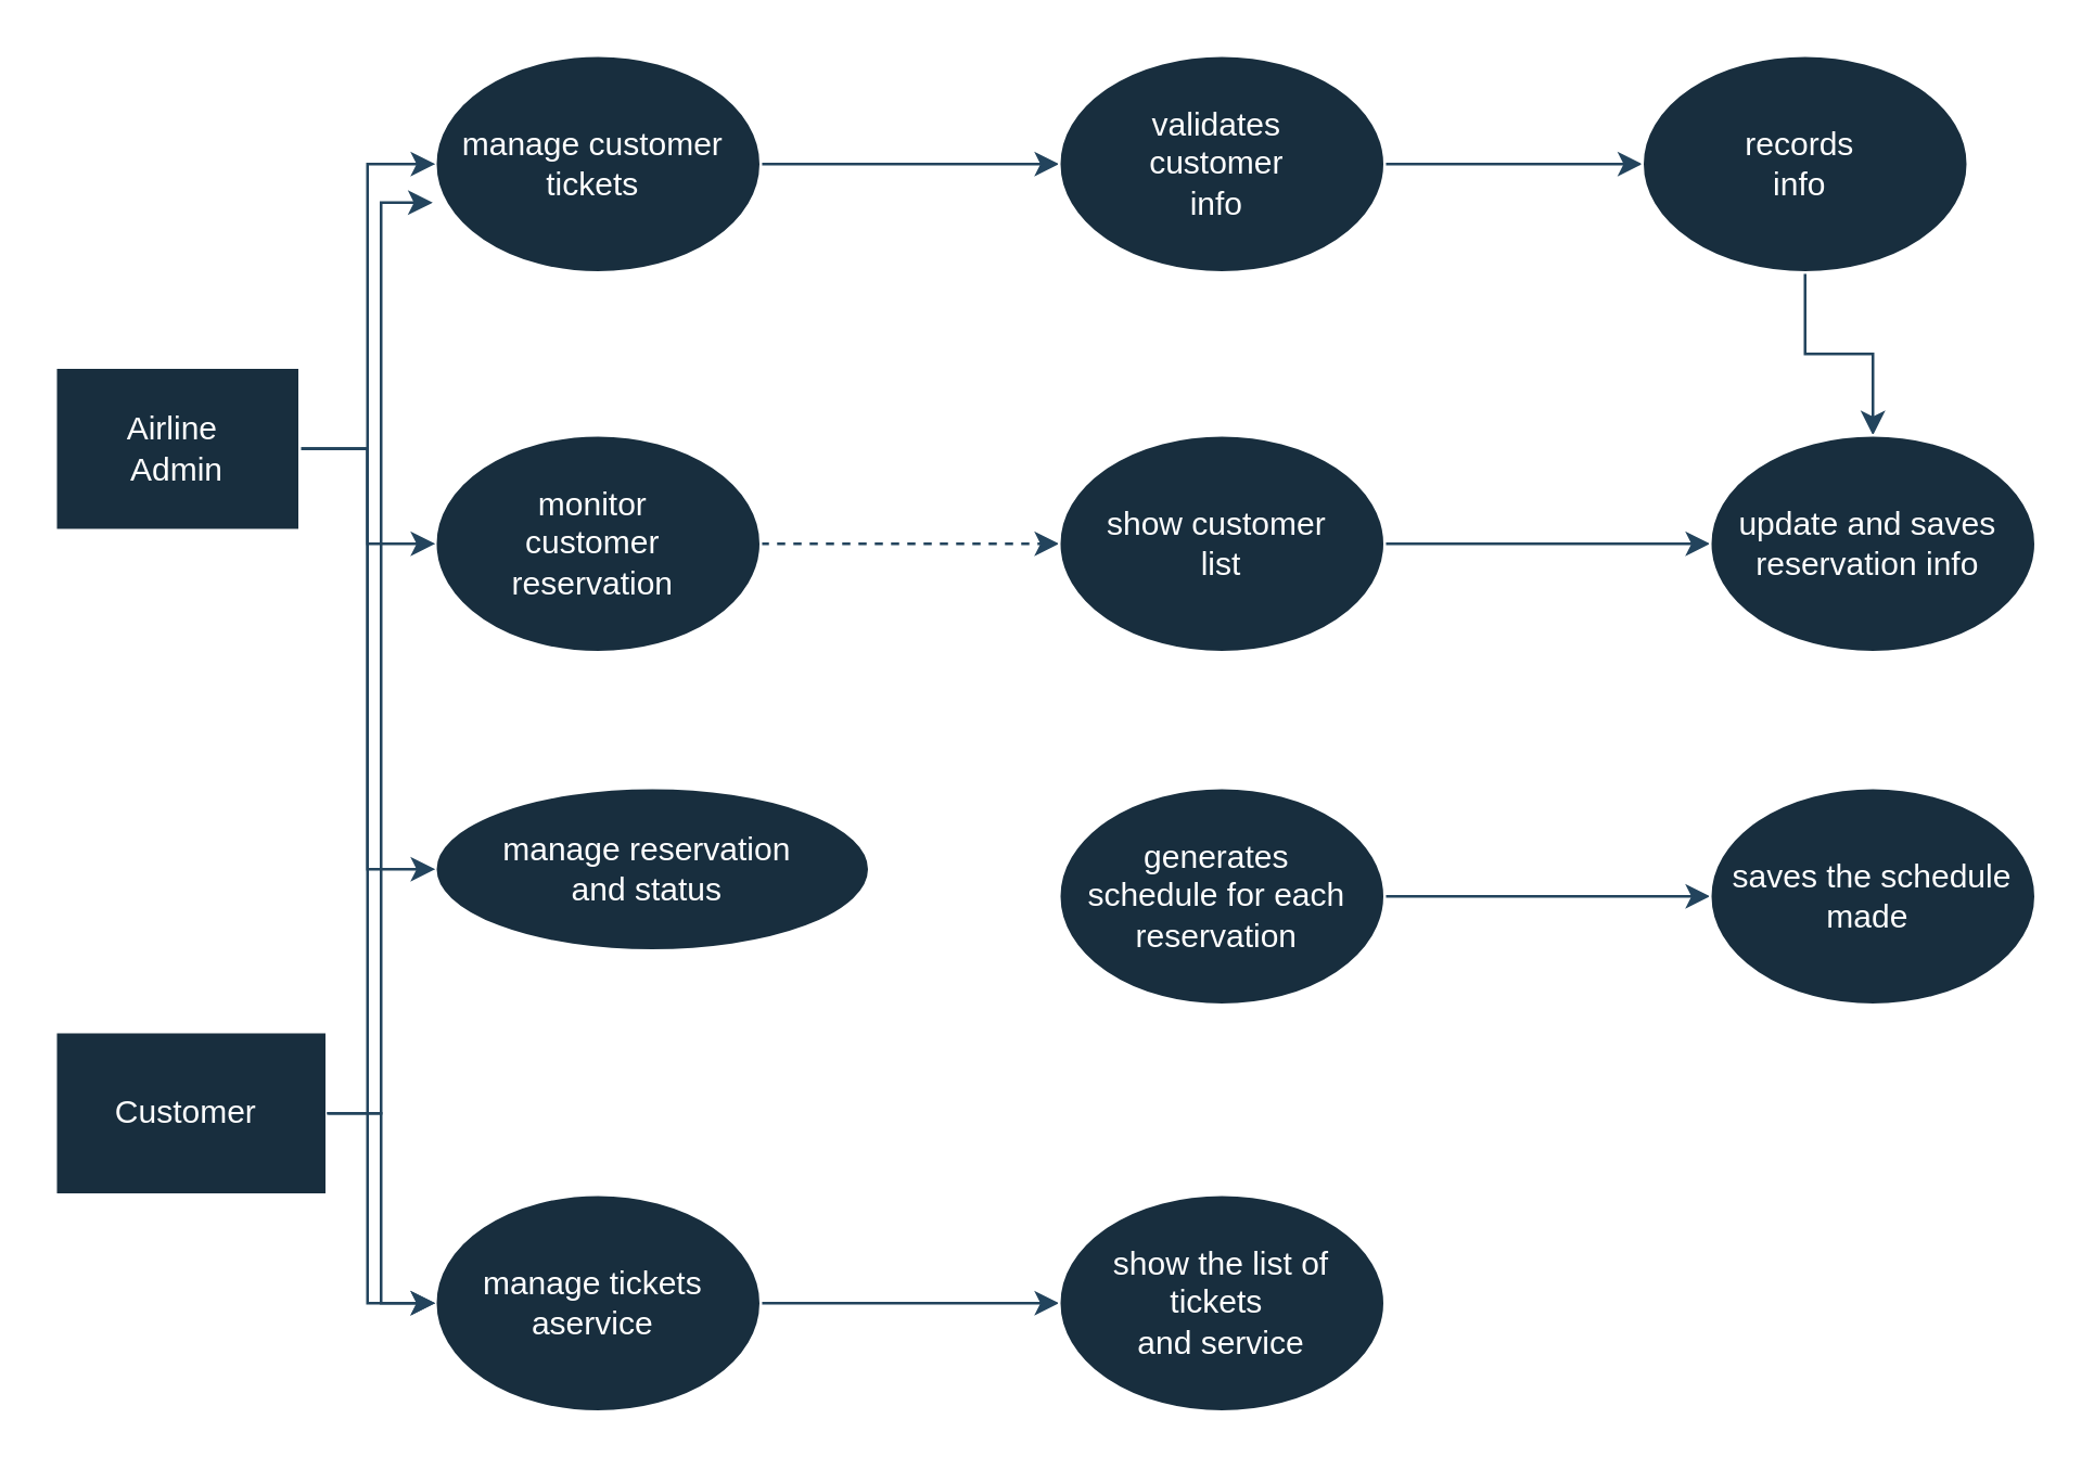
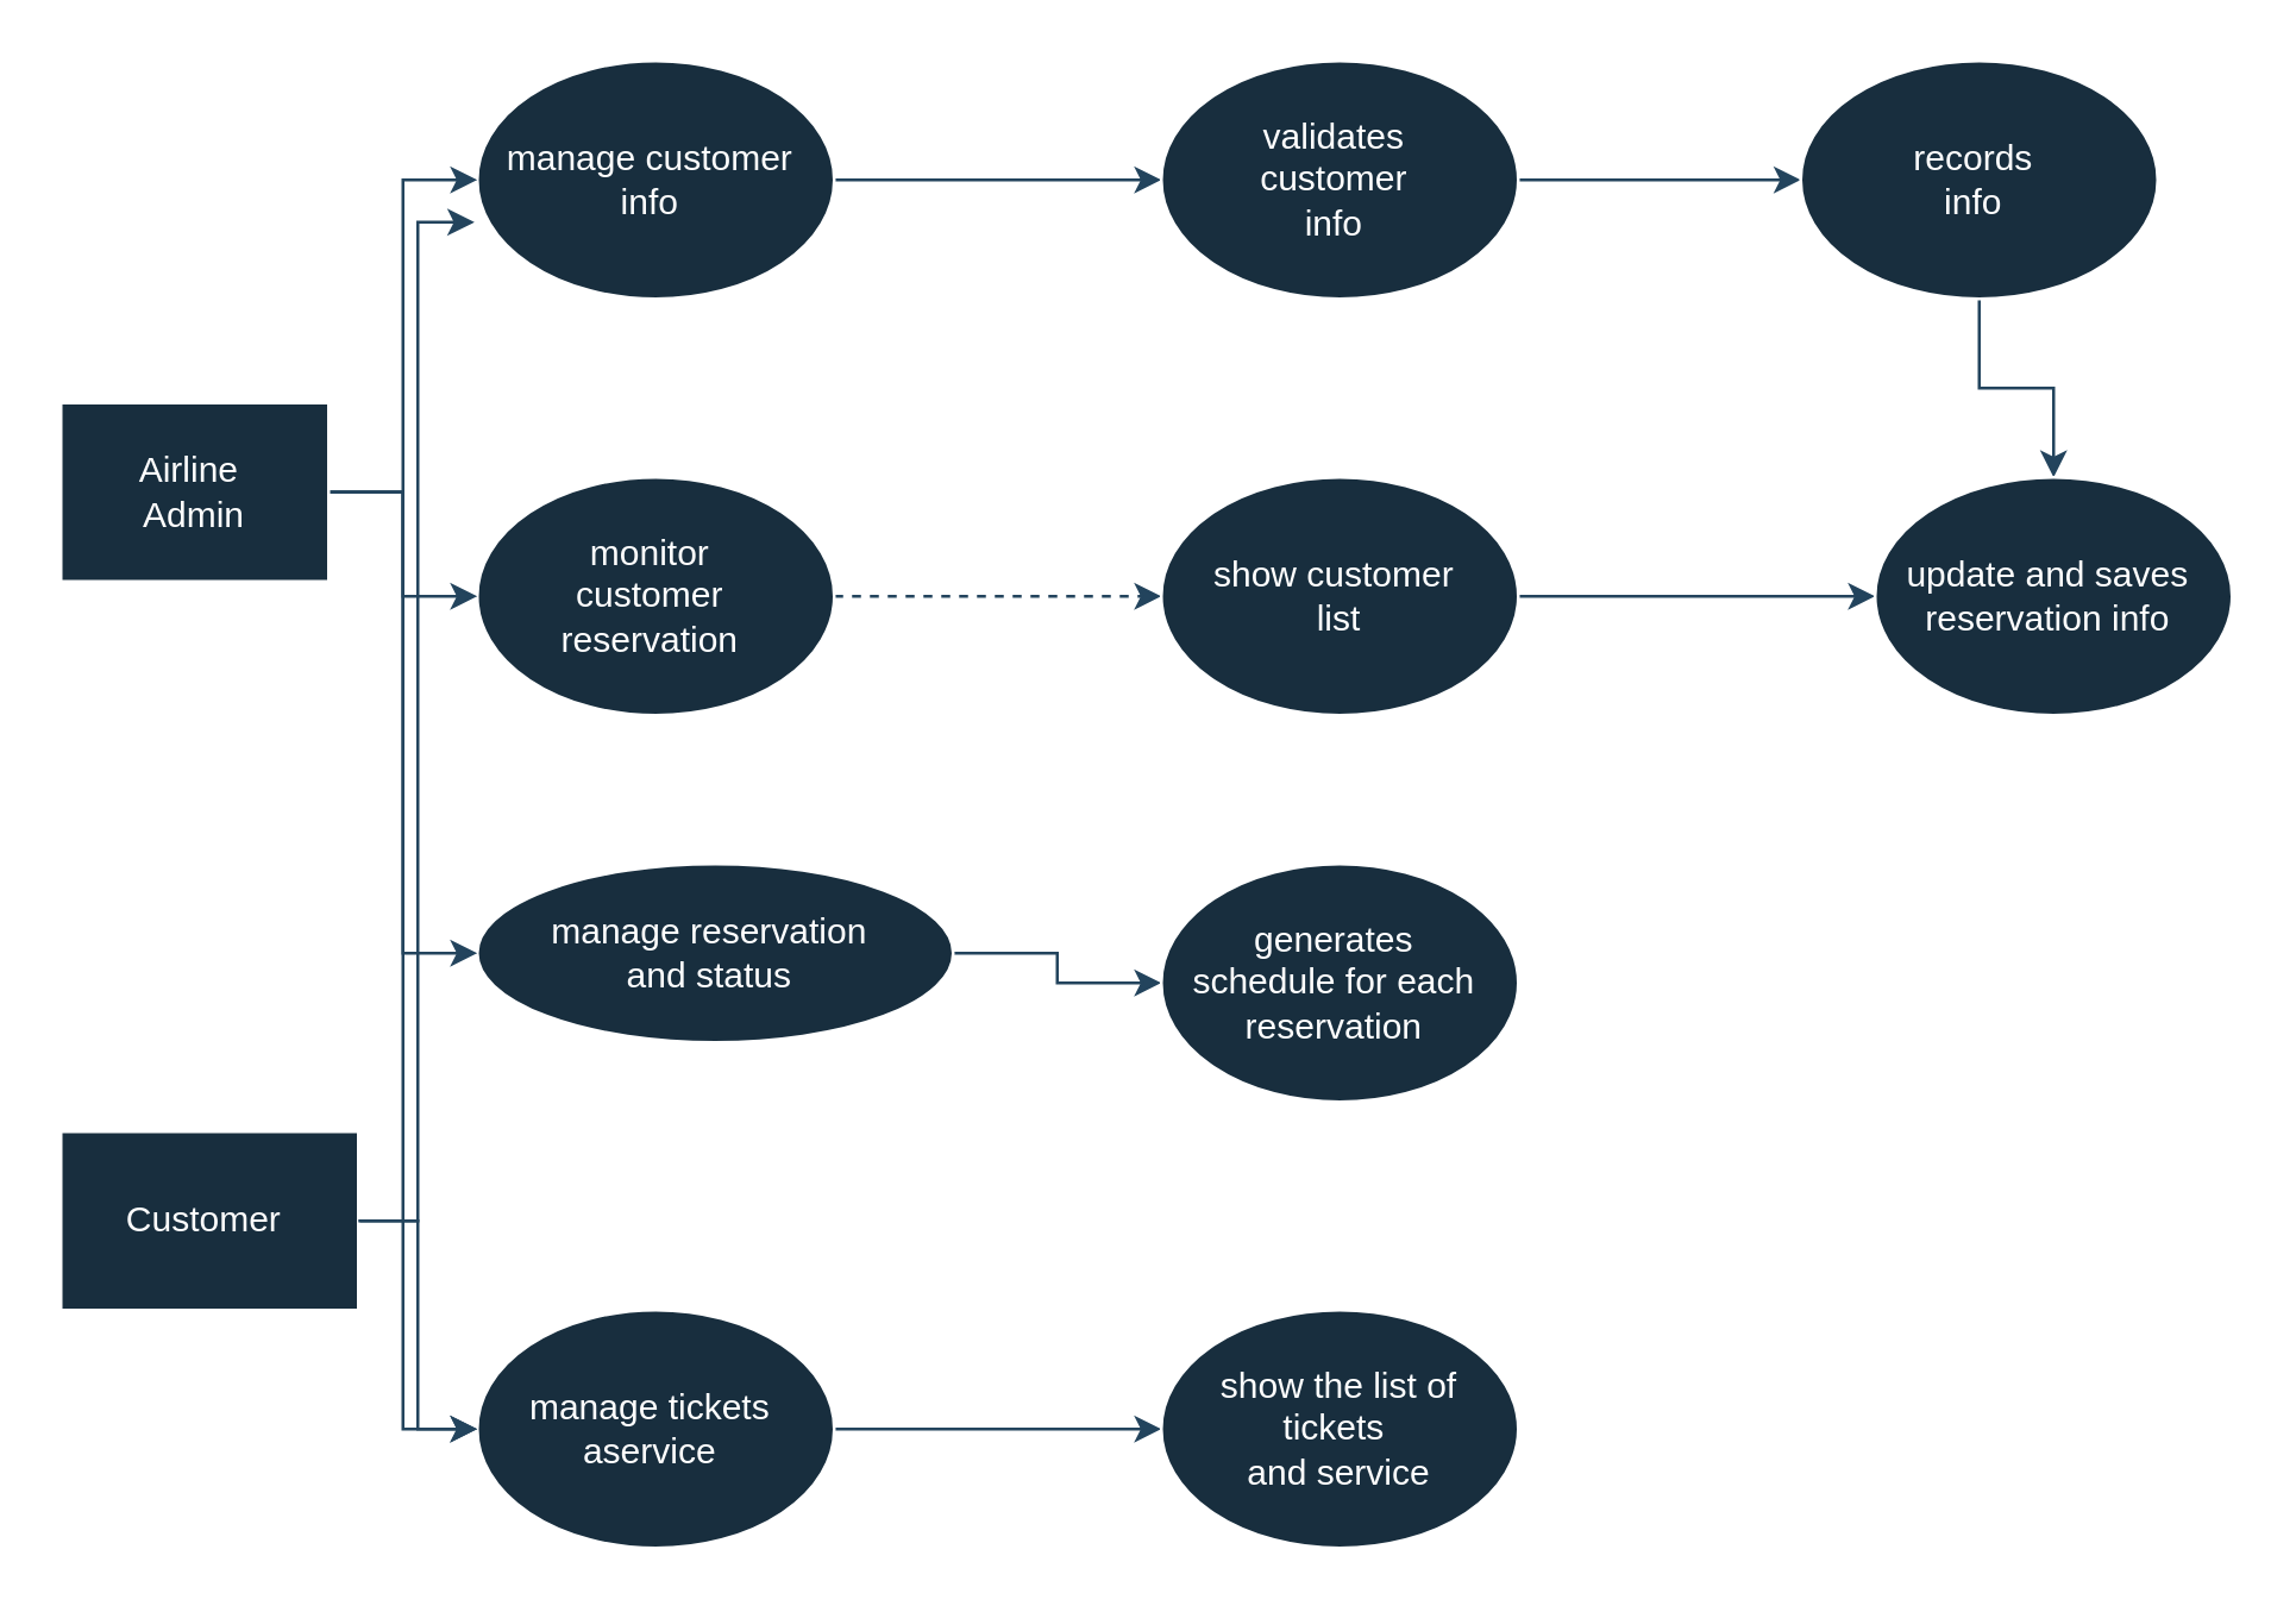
- <mxCell id="3" value="manage customer&amp;nbsp;&lt;div&gt;tickets&amp;nbsp;&lt;/div&gt;" style="ellipse;whiteSpace=wrap;html=1;labelBackgroundColor=none;fillColor=#182E3E;strokeColor=#FFFFFF;fontColor=#FFFFFF;" vertex="1" parent="1"><mxGeometry x="160" y="20" width="120" height="80" as="geometry" /></mxCell>
+ <mxCell id="3" value="manage customer&amp;nbsp;&lt;div&gt;info&amp;nbsp;&lt;/div&gt;" style="ellipse;whiteSpace=wrap;html=1;labelBackgroundColor=none;fillColor=#182E3E;strokeColor=#FFFFFF;fontColor=#FFFFFF;" vertex="1" parent="1"><mxGeometry x="160" y="20" width="120" height="80" as="geometry" /></mxCell>
+ <mxCell id="6" style="edgeStyle=orthogonalEdgeStyle;rounded=0;orthogonalLoop=1;jettySize=auto;html=1;labelBackgroundColor=none;strokeColor=#23445D;fontColor=default;" edge="1" parent="1" source="7" target="15"><mxGeometry relative="1" as="geometry" /></mxCell>
- <mxCell id="14" style="edgeStyle=orthogonalEdgeStyle;rounded=0;orthogonalLoop=1;jettySize=auto;html=1;entryX=0;entryY=0.5;entryDx=0;entryDy=0;labelBackgroundColor=none;strokeColor=#23445D;fontColor=default;" edge="1" parent="1" source="15" target="20"><mxGeometry relative="1" as="geometry" /></mxCell>
- <mxCell id="20" value="saves the schedule&lt;div&gt;made&amp;nbsp;&lt;/div&gt;" style="ellipse;whiteSpace=wrap;html=1;labelBackgroundColor=none;fillColor=#182E3E;strokeColor=#FFFFFF;fontColor=#FFFFFF;" vertex="1" parent="1"><mxGeometry x="630" y="290" width="120" height="80" as="geometry" /></mxCell>
